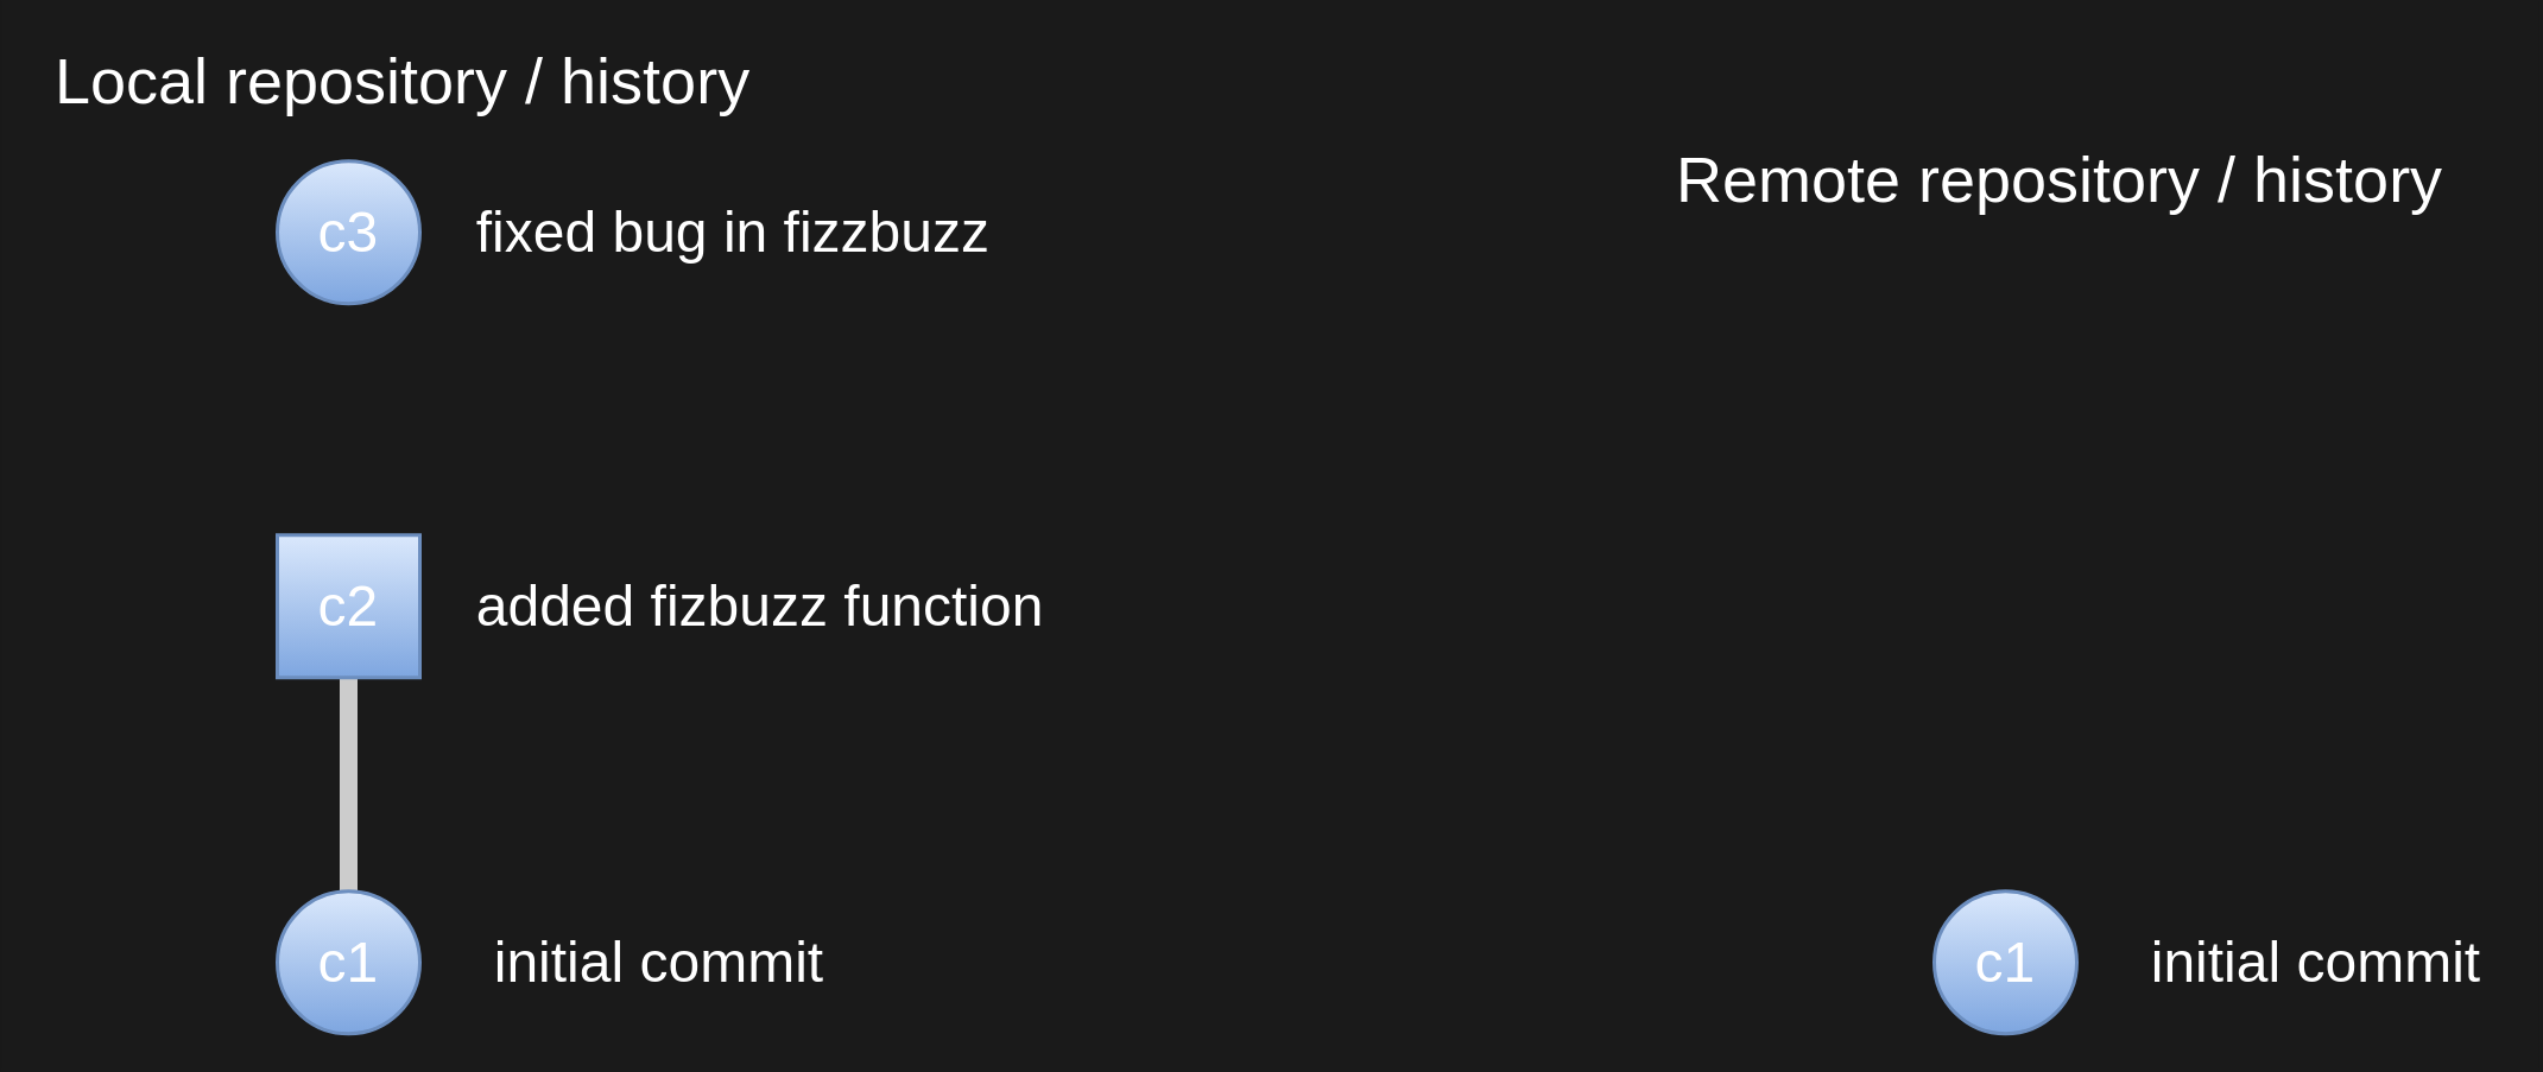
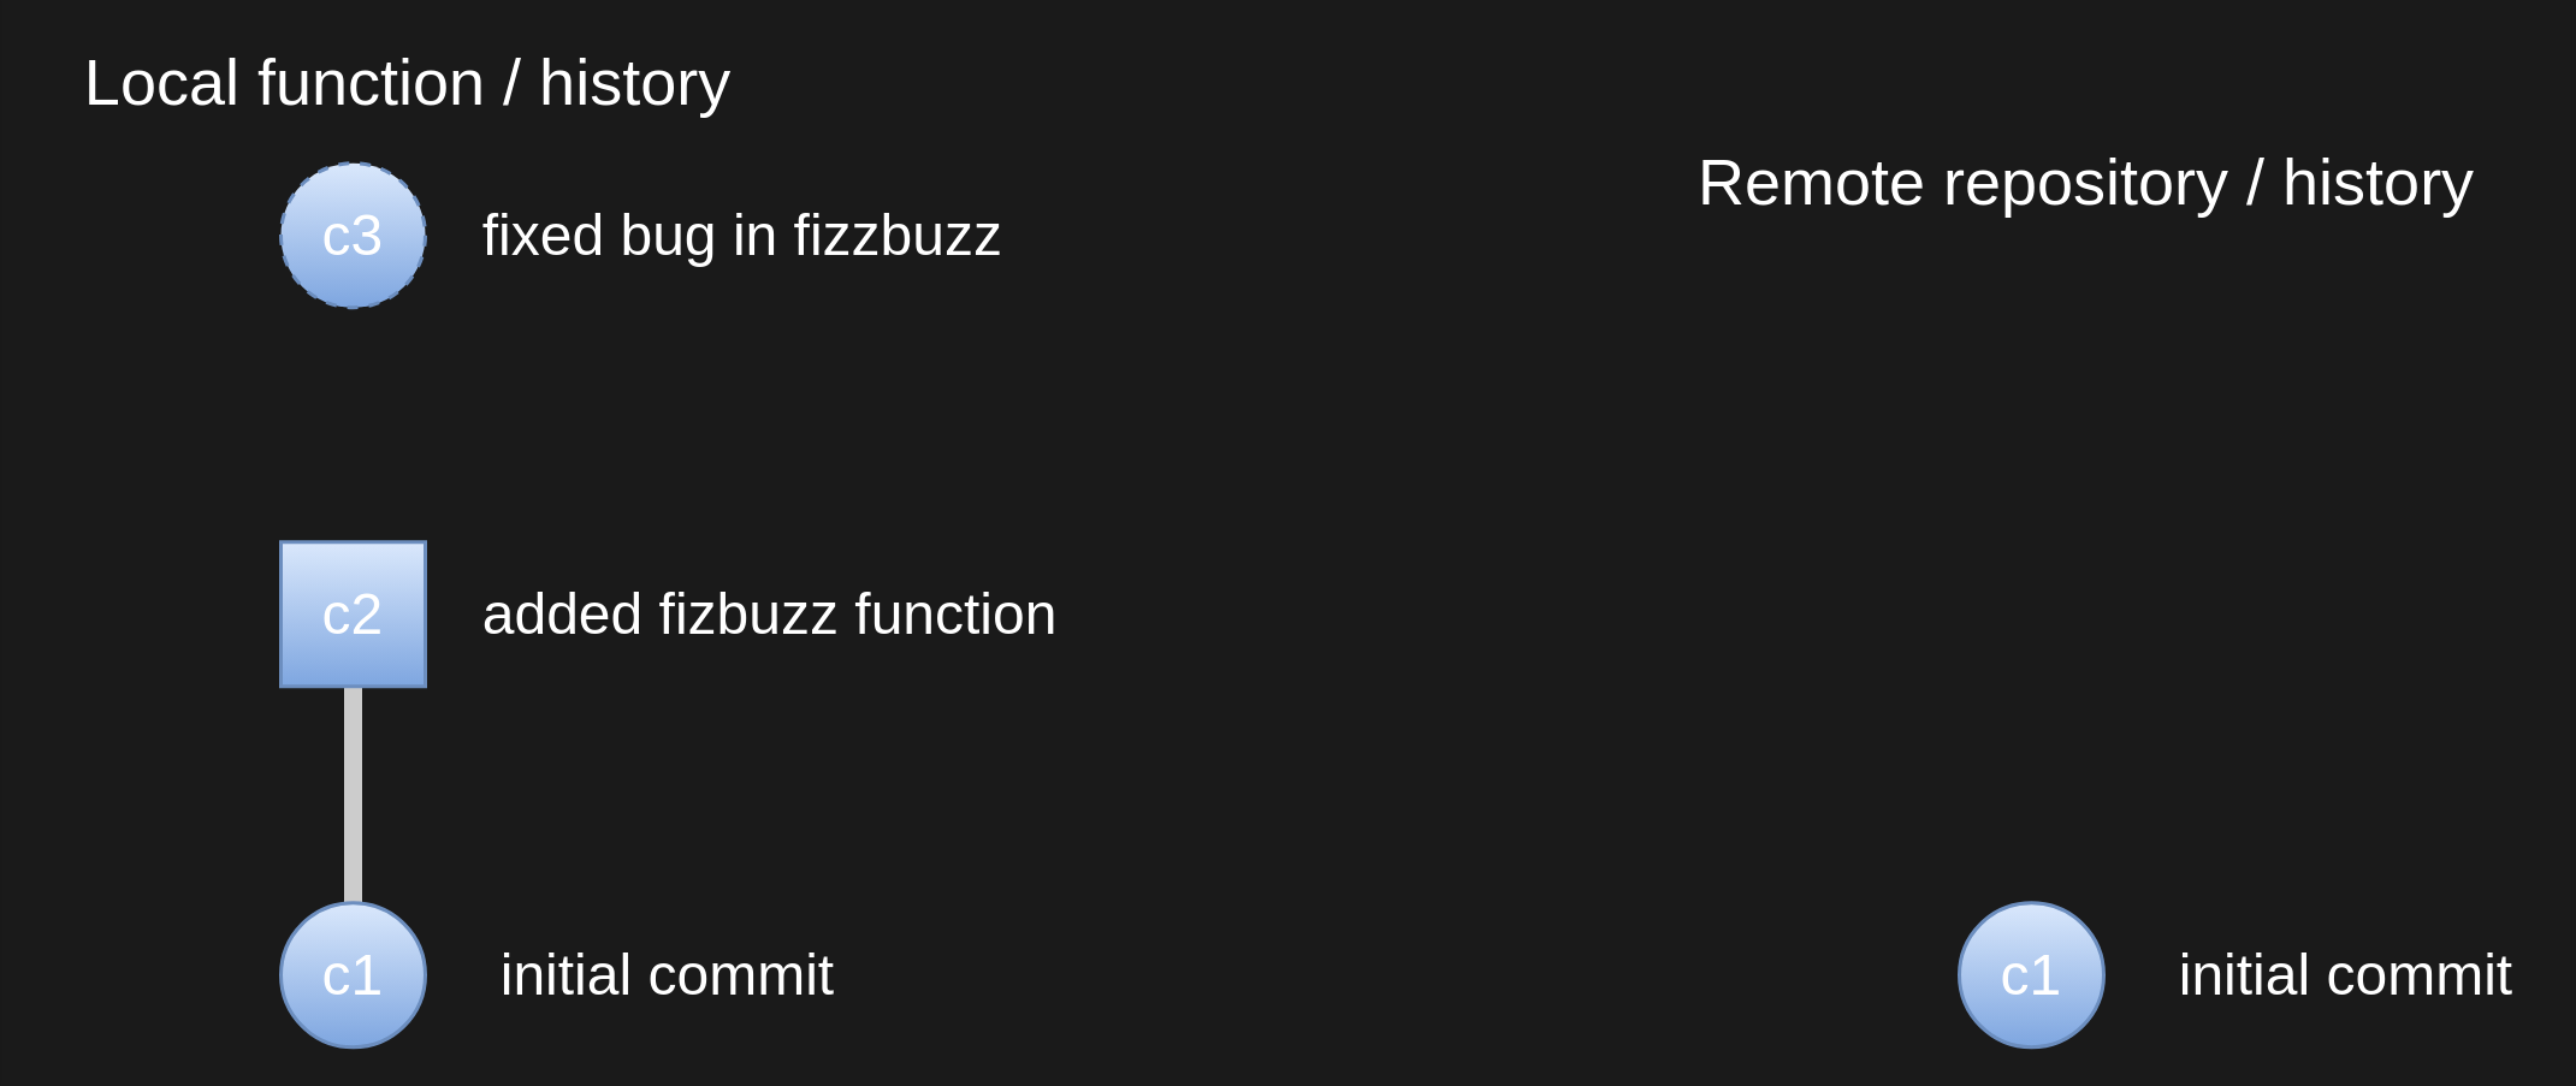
- <mxCell id="9" value="Local repository / history" style="text;html=1;align=center;verticalAlign=middle;resizable=0;points=[];autosize=1;strokeColor=none;fillColor=none;fontColor=#FFFFFF;fontSize=36;" vertex="1" parent="1"><mxGeometry x="20" y="20" width="410" height="50" as="geometry" /></mxCell>
+ <mxCell id="9" value="Local function / history" style="text;html=1;align=center;verticalAlign=middle;resizable=0;points=[];autosize=1;strokeColor=none;fillColor=none;fontColor=#FFFFFF;fontSize=36;" vertex="1" parent="1"><mxGeometry x="20" y="20" width="410" height="50" as="geometry" /></mxCell>
- <mxCell id="7" value="c3" style="ellipse;whiteSpace=wrap;html=1;aspect=fixed;fillColor=#dae8fc;strokeColor=#6c8ebf;strokeWidth=2;fontSize=32;gradientColor=#7ea6e0;fontColor=#FFFFFF;" vertex="1" parent="1"><mxGeometry x="155" y="90" width="80" height="80" as="geometry" /></mxCell>
+ <mxCell id="7" value="c3" style="ellipse;whiteSpace=wrap;html=1;aspect=fixed;fillColor=#dae8fc;strokeColor=#6c8ebf;strokeWidth=2;fontSize=32;gradientColor=#7ea6e0;fontColor=#FFFFFF;dashed=1;" vertex="1" parent="1"><mxGeometry x="155" y="90" width="80" height="80" as="geometry" /></mxCell>
